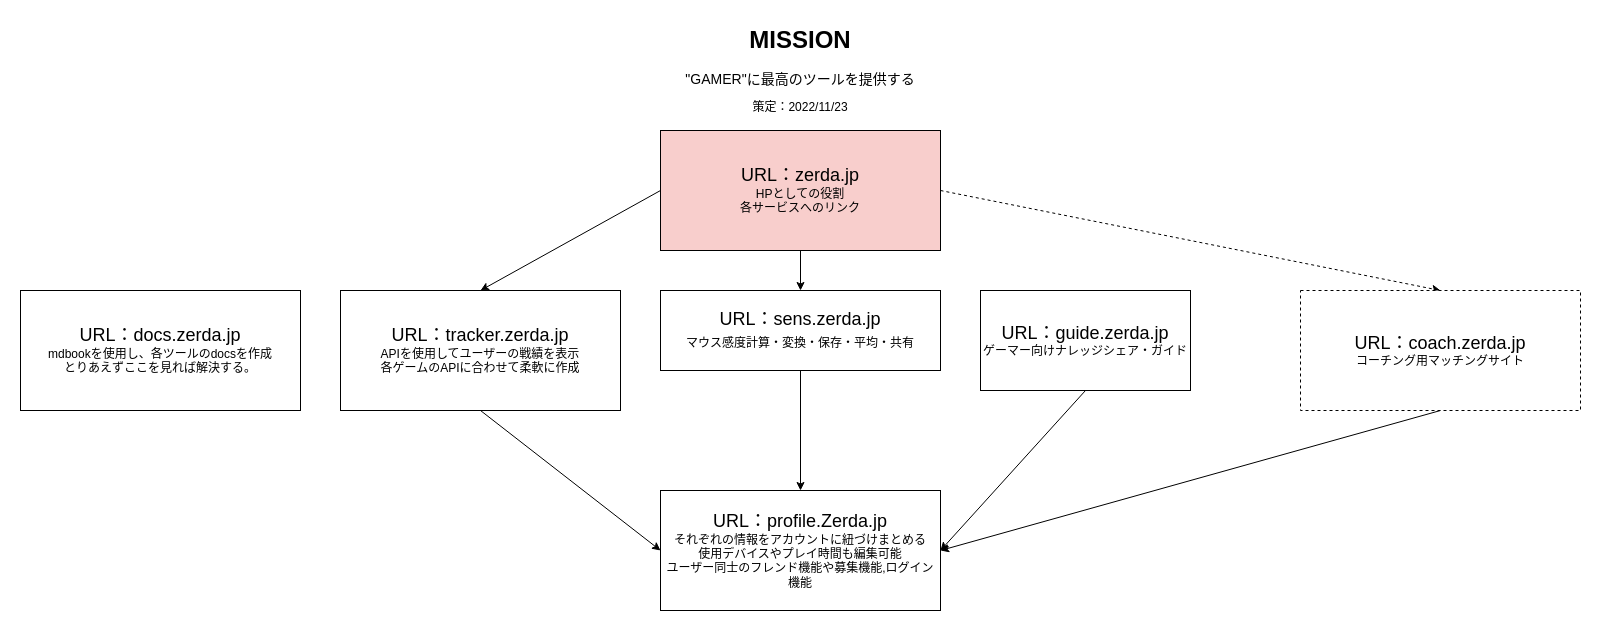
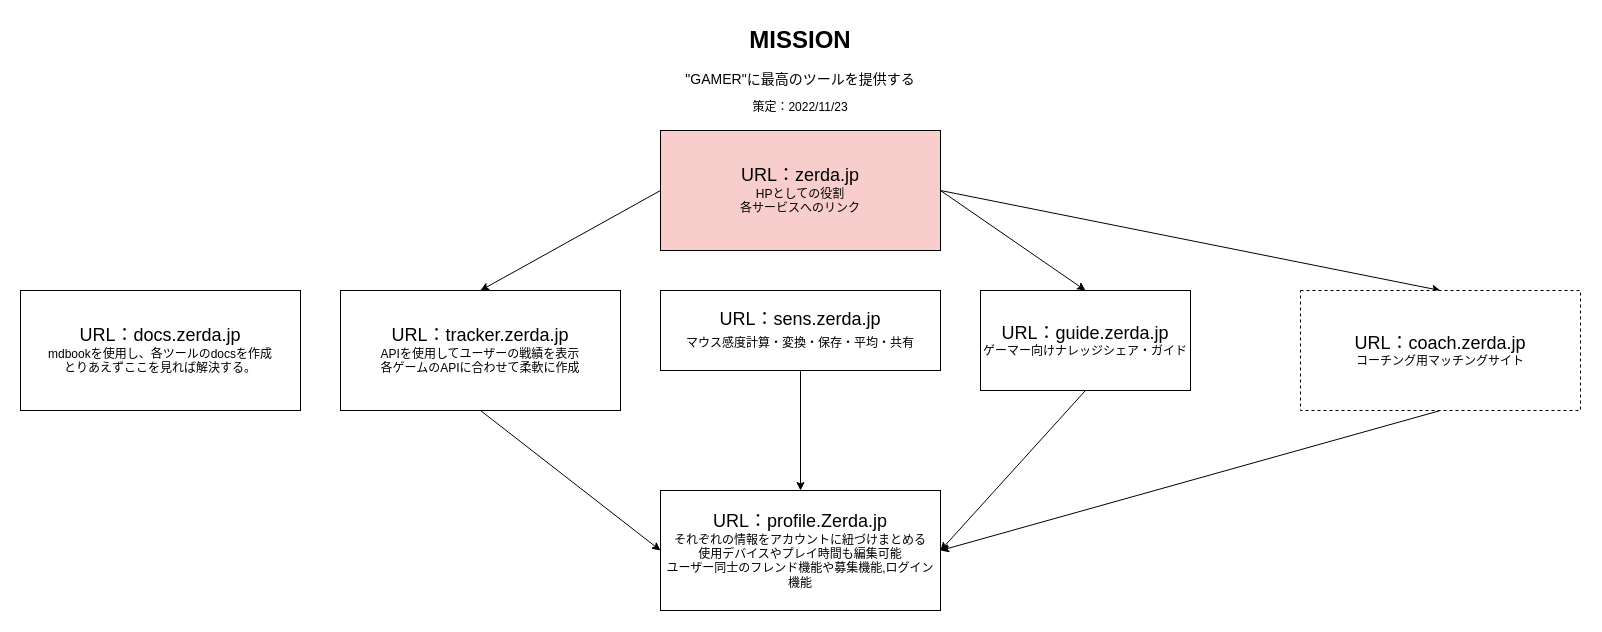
+ <mxCell id="3" style="edgeStyle=none;html=1;entryX=0.5;entryY=0;entryDx=0;entryDy=0;exitX=1;exitY=0.5;exitDx=0;exitDy=0;" parent="1" source="6" target="16" edge="1"><mxGeometry relative="1" as="geometry" /></mxCell>
- <mxCell id="5" style="edgeStyle=none;html=1;entryX=0.5;entryY=0;entryDx=0;entryDy=0;exitX=1;exitY=0.5;exitDx=0;exitDy=0;dashed=1;" parent="1" source="6" target="13" edge="1"><mxGeometry relative="1" as="geometry" /></mxCell>
+ <mxCell id="5" style="edgeStyle=none;html=1;entryX=0.5;entryY=0;entryDx=0;entryDy=0;exitX=1;exitY=0.5;exitDx=0;exitDy=0;" parent="1" source="6" target="13" edge="1"><mxGeometry relative="1" as="geometry" /></mxCell>
- <mxCell id="2" style="edgeStyle=orthogonalEdgeStyle;rounded=0;orthogonalLoop=1;jettySize=auto;html=1;fontSize=18;" parent="1" source="6" target="11" edge="1"><mxGeometry relative="1" as="geometry" /></mxCell>
